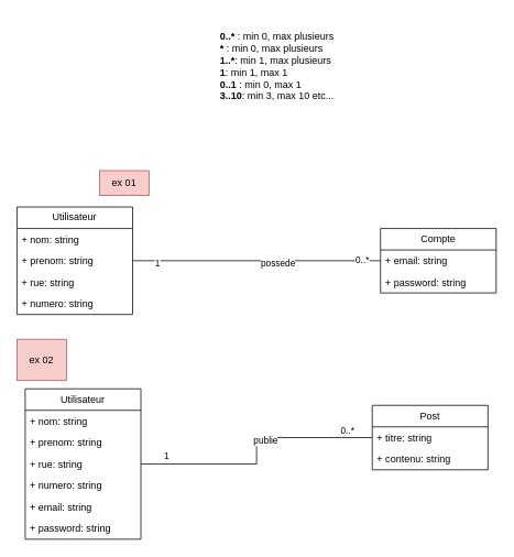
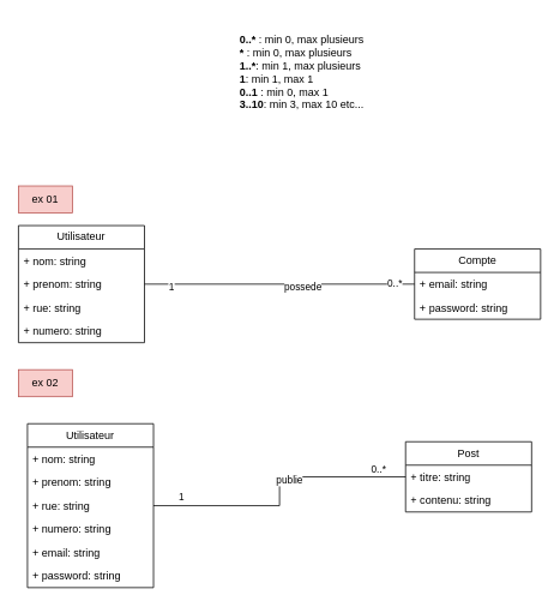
- <mxCell id="15" value="ex 01" style="text;html=1;strokeColor=#b85450;fillColor=#f8cecc;align=center;verticalAlign=middle;whiteSpace=wrap;rounded=0;" vertex="1" parent="1"><mxGeometry x="120" y="206" width="60" height="30" as="geometry" /></mxCell>
+ <mxCell id="15" value="ex 01" style="text;html=1;strokeColor=#b85450;fillColor=#f8cecc;align=center;verticalAlign=middle;whiteSpace=wrap;rounded=0;" vertex="1" parent="1"><mxGeometry x="20" y="206" width="60" height="30" as="geometry" /></mxCell>
- <mxCell id="16" value="ex 02" style="text;html=1;strokeColor=#b85450;fillColor=#f8cecc;align=center;verticalAlign=middle;whiteSpace=wrap;rounded=0;" vertex="1" parent="1"><mxGeometry x="20" y="410" width="60" height="50" as="geometry" /></mxCell>
+ <mxCell id="16" value="ex 02" style="text;html=1;strokeColor=#b85450;fillColor=#f8cecc;align=center;verticalAlign=middle;whiteSpace=wrap;rounded=0;" vertex="1" parent="1"><mxGeometry x="20" y="410" width="60" height="30" as="geometry" /></mxCell>
